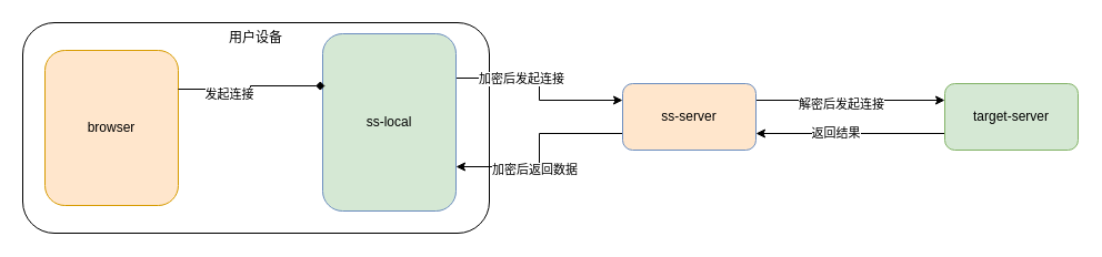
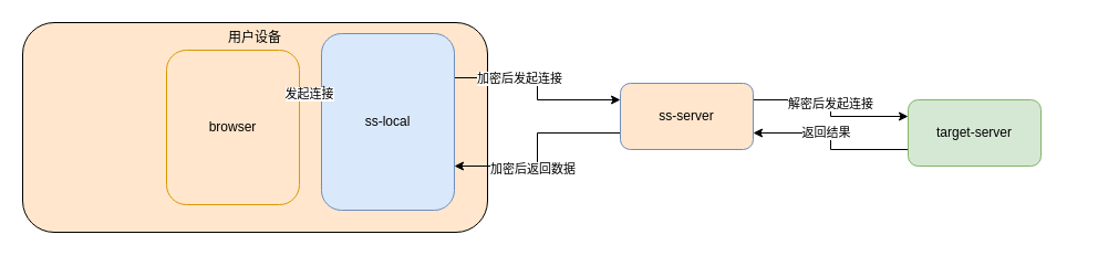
- <mxCell id="14" value="target-server" style="rounded=1;whiteSpace=wrap;html=1;fillColor=#d5e8d4;strokeColor=#82b366;" parent="1" vertex="1"><mxGeometry x="850" y="75" width="120" height="60" as="geometry" /></mxCell>
+ <mxCell id="14" value="target-server" style="rounded=1;whiteSpace=wrap;html=1;fillColor=#d5e8d4;strokeColor=#82b366;" parent="1" vertex="1"><mxGeometry x="820" y="90" width="120" height="60" as="geometry" /></mxCell>
- <mxCell id="6" value="ss-local" style="rounded=1;whiteSpace=wrap;html=1;fillColor=#d5e8d4;strokeColor=#6c8ebf;" parent="1" vertex="1"><mxGeometry x="290" y="30" width="120" height="160" as="geometry" /></mxCell>
+ <mxCell id="6" value="ss-local" style="rounded=1;whiteSpace=wrap;html=1;fillColor=#dae8fc;strokeColor=#6c8ebf;" parent="1" vertex="1"><mxGeometry x="290" y="30" width="120" height="160" as="geometry" /></mxCell>
- <mxCell id="3" value="browser" style="rounded=1;whiteSpace=wrap;html=1;fillColor=#ffe6cc;strokeColor=#d79b00;" parent="1" vertex="1"><mxGeometry x="40" y="45" width="120" height="140" as="geometry" /></mxCell>
+ <mxCell id="3" value="browser" style="rounded=1;whiteSpace=wrap;html=1;fillColor=#ffe6cc;strokeColor=#d79b00;" parent="1" vertex="1"><mxGeometry x="150" y="45" width="120" height="140" as="geometry" /></mxCell>
- <mxCell id="2" value="用户设备" style="rounded=1;whiteSpace=wrap;html=1;verticalAlign=top;" parent="1" vertex="1"><mxGeometry x="20" y="20" width="420" height="190" as="geometry" /></mxCell>
+ <mxCell id="2" value="用户设备" style="rounded=1;whiteSpace=wrap;html=1;verticalAlign=top;fillColor=#ffe6cc;" parent="1" vertex="1"><mxGeometry x="20" y="20" width="420" height="190" as="geometry" /></mxCell>
